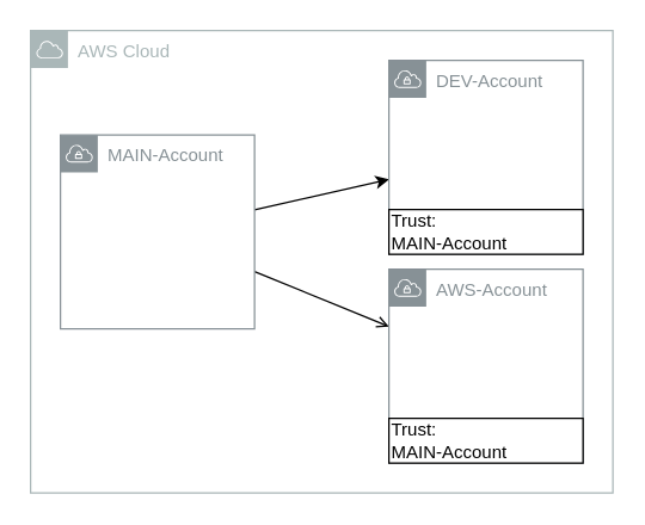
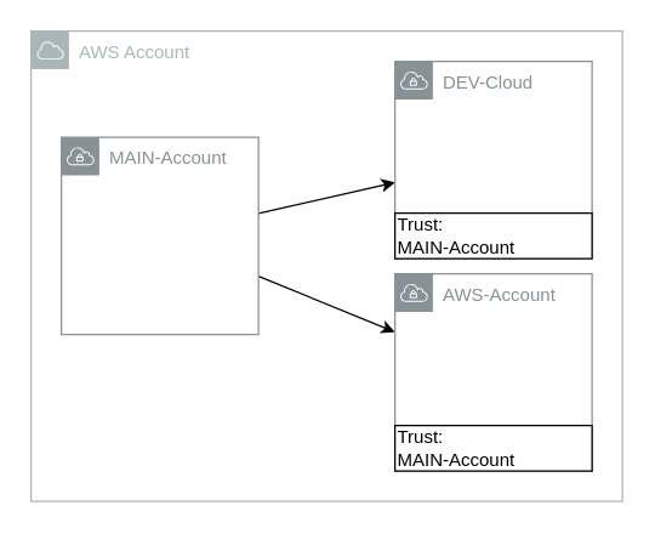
- <mxCell id="2" value="AWS Cloud" style="sketch=0;outlineConnect=0;gradientColor=none;html=1;whiteSpace=wrap;fontSize=12;fontStyle=0;shape=mxgraph.aws4.group;grIcon=mxgraph.aws4.group_aws_cloud;strokeColor=#AAB7B8;fillColor=none;verticalAlign=top;align=left;spacingLeft=30;fontColor=#AAB7B8;dashed=0;" parent="1" vertex="1"><mxGeometry x="20" y="20" width="390" height="310" as="geometry" /></mxCell>
+ <mxCell id="2" value="AWS Account" style="sketch=0;outlineConnect=0;gradientColor=none;html=1;whiteSpace=wrap;fontSize=12;fontStyle=0;shape=mxgraph.aws4.group;grIcon=mxgraph.aws4.group_aws_cloud;strokeColor=#AAB7B8;fillColor=none;verticalAlign=top;align=left;spacingLeft=30;fontColor=#AAB7B8;dashed=0;" parent="1" vertex="1"><mxGeometry x="20" y="20" width="390" height="310" as="geometry" /></mxCell>
- <mxCell id="6" value="DEV-Account" style="sketch=0;outlineConnect=0;gradientColor=none;html=1;whiteSpace=wrap;fontSize=12;fontStyle=0;shape=mxgraph.aws4.group;grIcon=mxgraph.aws4.group_vpc;strokeColor=#879196;fillColor=none;verticalAlign=top;align=left;spacingLeft=30;fontColor=#879196;dashed=0;" parent="1" vertex="1"><mxGeometry x="260" y="40" width="130" height="130" as="geometry" /></mxCell>
+ <mxCell id="6" value="DEV-Cloud" style="sketch=0;outlineConnect=0;gradientColor=none;html=1;whiteSpace=wrap;fontSize=12;fontStyle=0;shape=mxgraph.aws4.group;grIcon=mxgraph.aws4.group_vpc;strokeColor=#879196;fillColor=none;verticalAlign=top;align=left;spacingLeft=30;fontColor=#879196;dashed=0;" parent="1" vertex="1"><mxGeometry x="260" y="40" width="130" height="130" as="geometry" /></mxCell>
- <mxCell id="4" style="rounded=0;orthogonalLoop=1;jettySize=auto;html=1;endArrow=open;" parent="1" source="5" target="7" edge="1"><mxGeometry relative="1" as="geometry" /></mxCell>
+ <mxCell id="4" style="rounded=0;orthogonalLoop=1;jettySize=auto;html=1;" parent="1" source="5" target="7" edge="1"><mxGeometry relative="1" as="geometry" /></mxCell>
